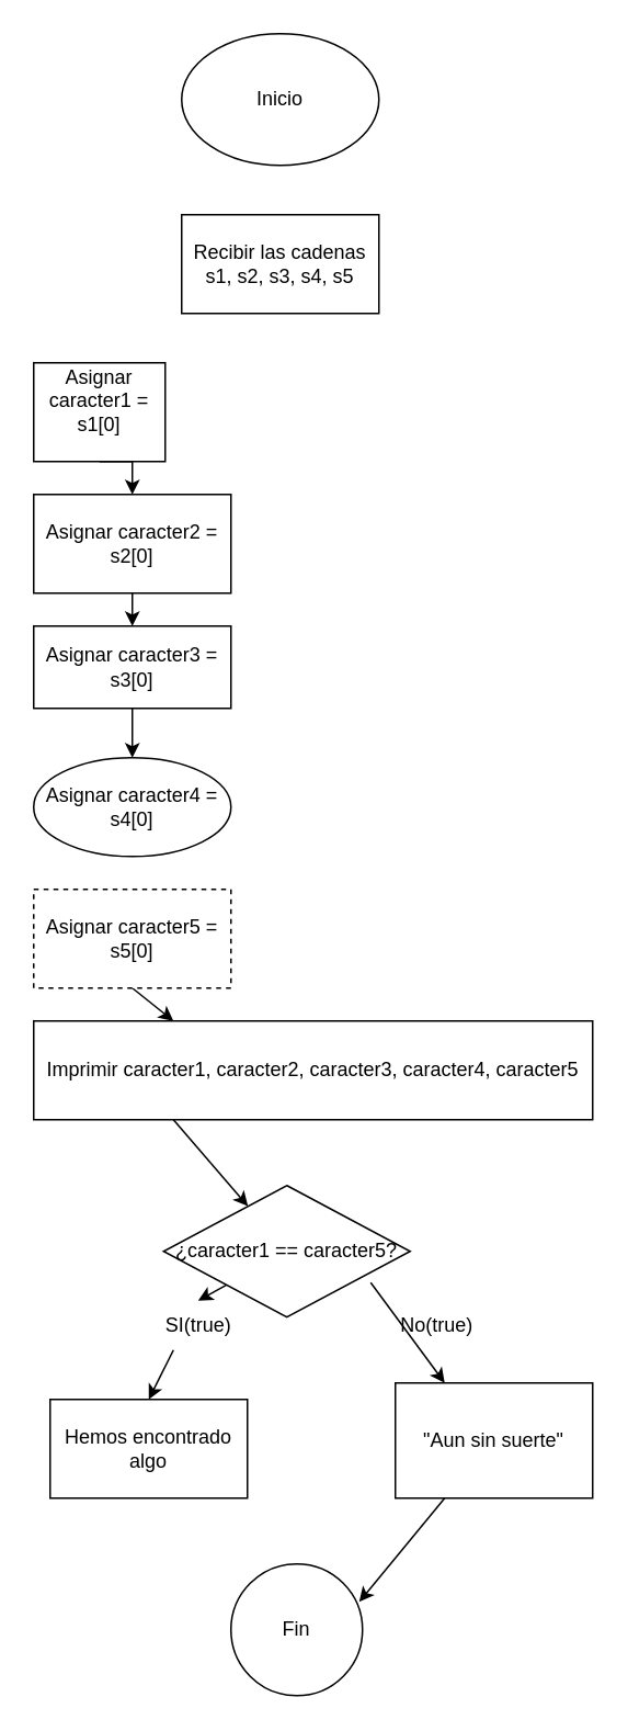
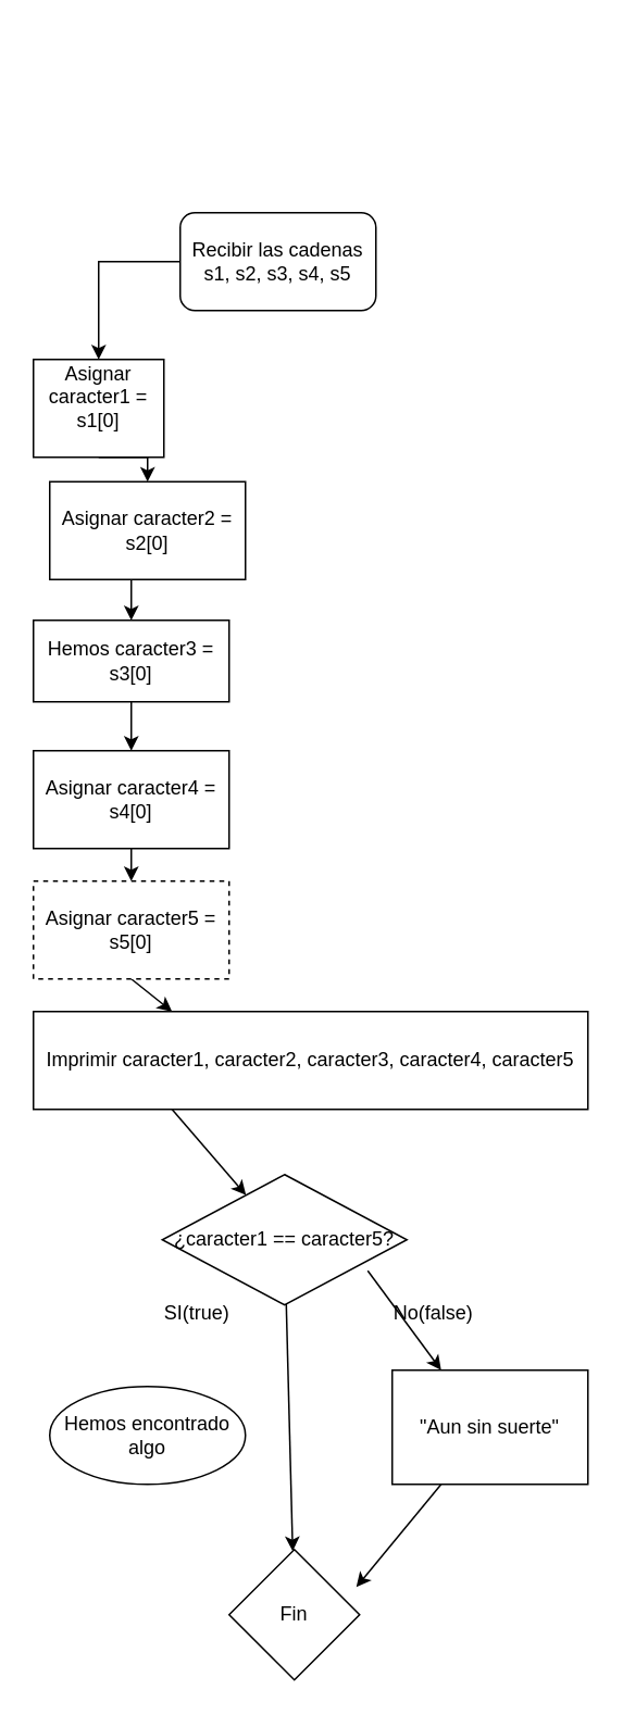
- <mxCell id="2" value="Inicio" style="ellipse;whiteSpace=wrap;html=1;" parent="1" vertex="1"><mxGeometry x="110" y="20" width="120" height="80" as="geometry" /></mxCell>
- <mxCell id="4" value="Recibir las cadenas s1, s2, s3, s4, s5" style="whiteSpace=wrap;html=1;" parent="1" vertex="1"><mxGeometry x="110" y="130" width="120" height="60" as="geometry" /></mxCell>
+ <mxCell id="4" value="Recibir las cadenas s1, s2, s3, s4, s5" style="whiteSpace=wrap;html=1;rounded=1;" parent="1" vertex="1"><mxGeometry x="110" y="130" width="120" height="60" as="geometry" /></mxCell>
+ <mxCell id="3" style="edgeStyle=orthogonalEdgeStyle;rounded=0;orthogonalLoop=1;jettySize=auto;html=1;exitX=0;exitY=0.5;exitDx=0;exitDy=0;entryX=0.5;entryY=0;entryDx=0;entryDy=0;" parent="1" source="4" target="6" edge="1"><mxGeometry relative="1" as="geometry" /></mxCell>
- <mxCell id="8" value="Asignar caracter2 = s2[0]" style="whiteSpace=wrap;html=1;" parent="1" vertex="1"><mxGeometry x="20" y="300" width="120" height="60" as="geometry" /></mxCell>
+ <mxCell id="8" value="Asignar caracter2 = s2[0]" style="whiteSpace=wrap;html=1;" parent="1" vertex="1"><mxGeometry x="30" y="295" width="120" height="60" as="geometry" /></mxCell>
- <mxCell id="10" value="Asignar caracter3 = s3[0]" style="whiteSpace=wrap;html=1;" parent="1" vertex="1"><mxGeometry x="20" y="380" width="120" height="50" as="geometry" /></mxCell>
+ <mxCell id="10" value="Hemos caracter3 = s3[0]" style="whiteSpace=wrap;html=1;" parent="1" vertex="1"><mxGeometry x="20" y="380" width="120" height="50" as="geometry" /></mxCell>
- <mxCell id="12" value="Asignar caracter4 = s4[0]" style="ellipse;whiteSpace=wrap;html=1;" parent="1" vertex="1"><mxGeometry x="20" y="460" width="120" height="60" as="geometry" /></mxCell>
+ <mxCell id="12" value="Asignar caracter4 = s4[0]" style="whiteSpace=wrap;html=1;" parent="1" vertex="1"><mxGeometry x="20" y="460" width="120" height="60" as="geometry" /></mxCell>
+ <mxCell id="11" style="edgeStyle=none;rounded=0;orthogonalLoop=1;jettySize=auto;html=1;exitX=0.5;exitY=1;exitDx=0;exitDy=0;entryX=0.5;entryY=0;entryDx=0;entryDy=0;" parent="1" source="12" target="14" edge="1"><mxGeometry relative="1" as="geometry" /></mxCell>
- <mxCell id="22" value="" style="edgeStyle=none;rounded=0;orthogonalLoop=1;jettySize=auto;html=1;entryX=0.5;entryY=0;entryDx=0;entryDy=0;" parent="1" source="25" target="23" edge="1"><mxGeometry relative="1" as="geometry"><mxPoint x="130" y="780" as="sourcePoint" /><mxPoint x="90" y="850" as="targetPoint" /></mxGeometry></mxCell>
+ <mxCell id="22" value="" style="edgeStyle=none;rounded=0;orthogonalLoop=1;jettySize=auto;html=1;" parent="1" source="25" target="26" edge="1"><mxGeometry relative="1" as="geometry"><mxPoint x="130" y="780" as="sourcePoint" /><mxPoint x="90" y="850" as="targetPoint" /></mxGeometry></mxCell>
- <mxCell id="19" value="No(true)" style="text;html=1;align=center;verticalAlign=middle;resizable=0;points=[];autosize=1;strokeColor=none;fillColor=none;" parent="1" vertex="1"><mxGeometry x="230" y="790" width="70" height="30" as="geometry" /></mxCell>
+ <mxCell id="19" value="No(false)" style="text;html=1;align=center;verticalAlign=middle;resizable=0;points=[];autosize=1;strokeColor=none;fillColor=none;" parent="1" vertex="1"><mxGeometry x="230" y="790" width="70" height="30" as="geometry" /></mxCell>
- <mxCell id="17" style="edgeStyle=none;rounded=0;orthogonalLoop=1;jettySize=auto;html=1;exitX=0.25;exitY=1;exitDx=0;exitDy=0;entryX=0.5;entryY=0;entryDx=0;entryDy=0;" parent="1" source="23" target="20" edge="1"><mxGeometry relative="1" as="geometry" /></mxCell>
- <mxCell id="20" value="Hemos encontrado algo" style="whiteSpace=wrap;html=1;" parent="1" vertex="1"><mxGeometry x="30" y="850" width="120" height="60" as="geometry" /></mxCell>
+ <mxCell id="20" value="Hemos encontrado algo" style="ellipse;whiteSpace=wrap;html=1;" parent="1" vertex="1"><mxGeometry x="30" y="850" width="120" height="60" as="geometry" /></mxCell>
- <mxCell id="26" value="Fin" style="ellipse;whiteSpace=wrap;html=1;" vertex="1" parent="1"><mxGeometry x="140" y="950" width="80" height="80" as="geometry" /></mxCell>
+ <mxCell id="26" value="Fin" style="rhombus;whiteSpace=wrap;html=1;" vertex="1" parent="1"><mxGeometry x="140" y="950" width="80" height="80" as="geometry" /></mxCell>
